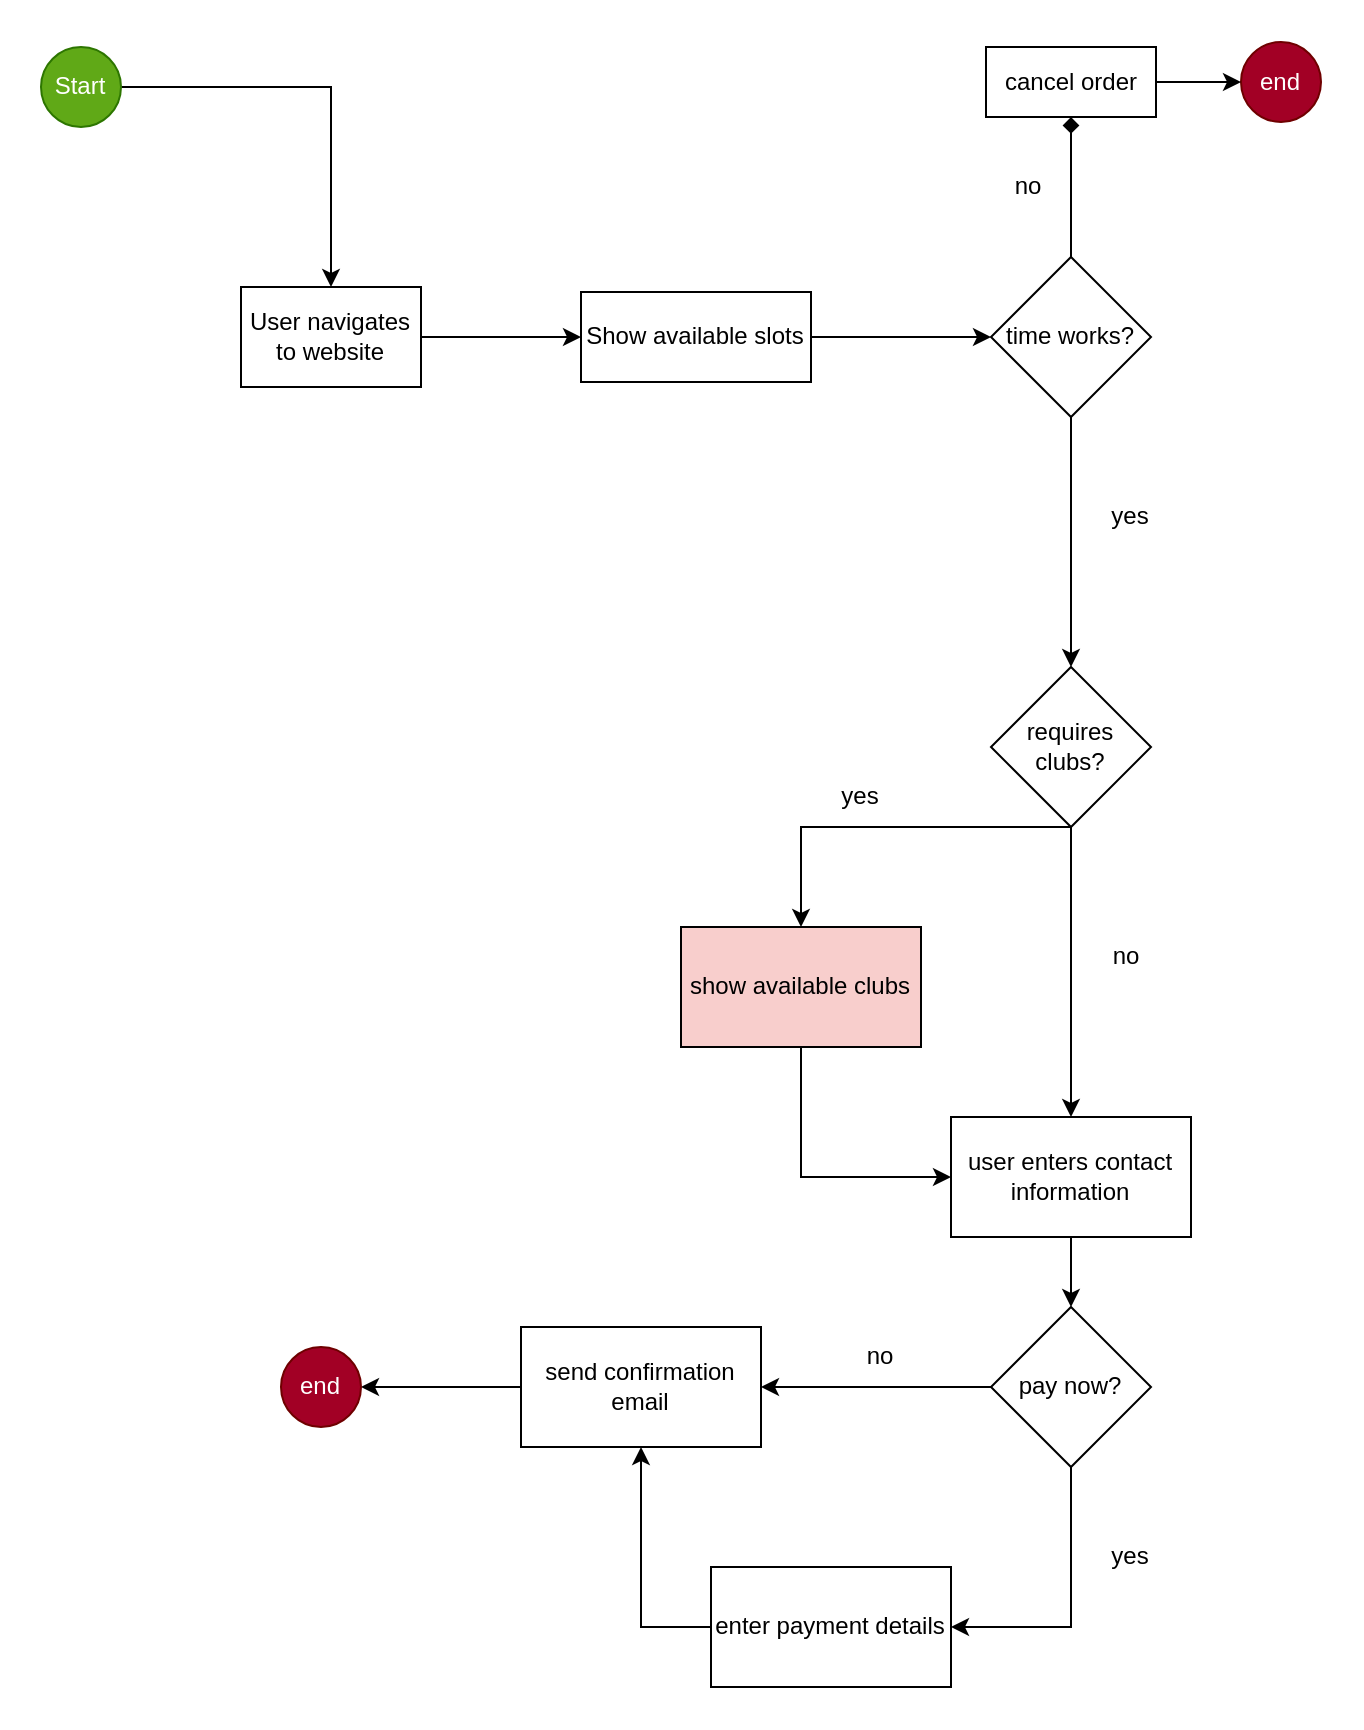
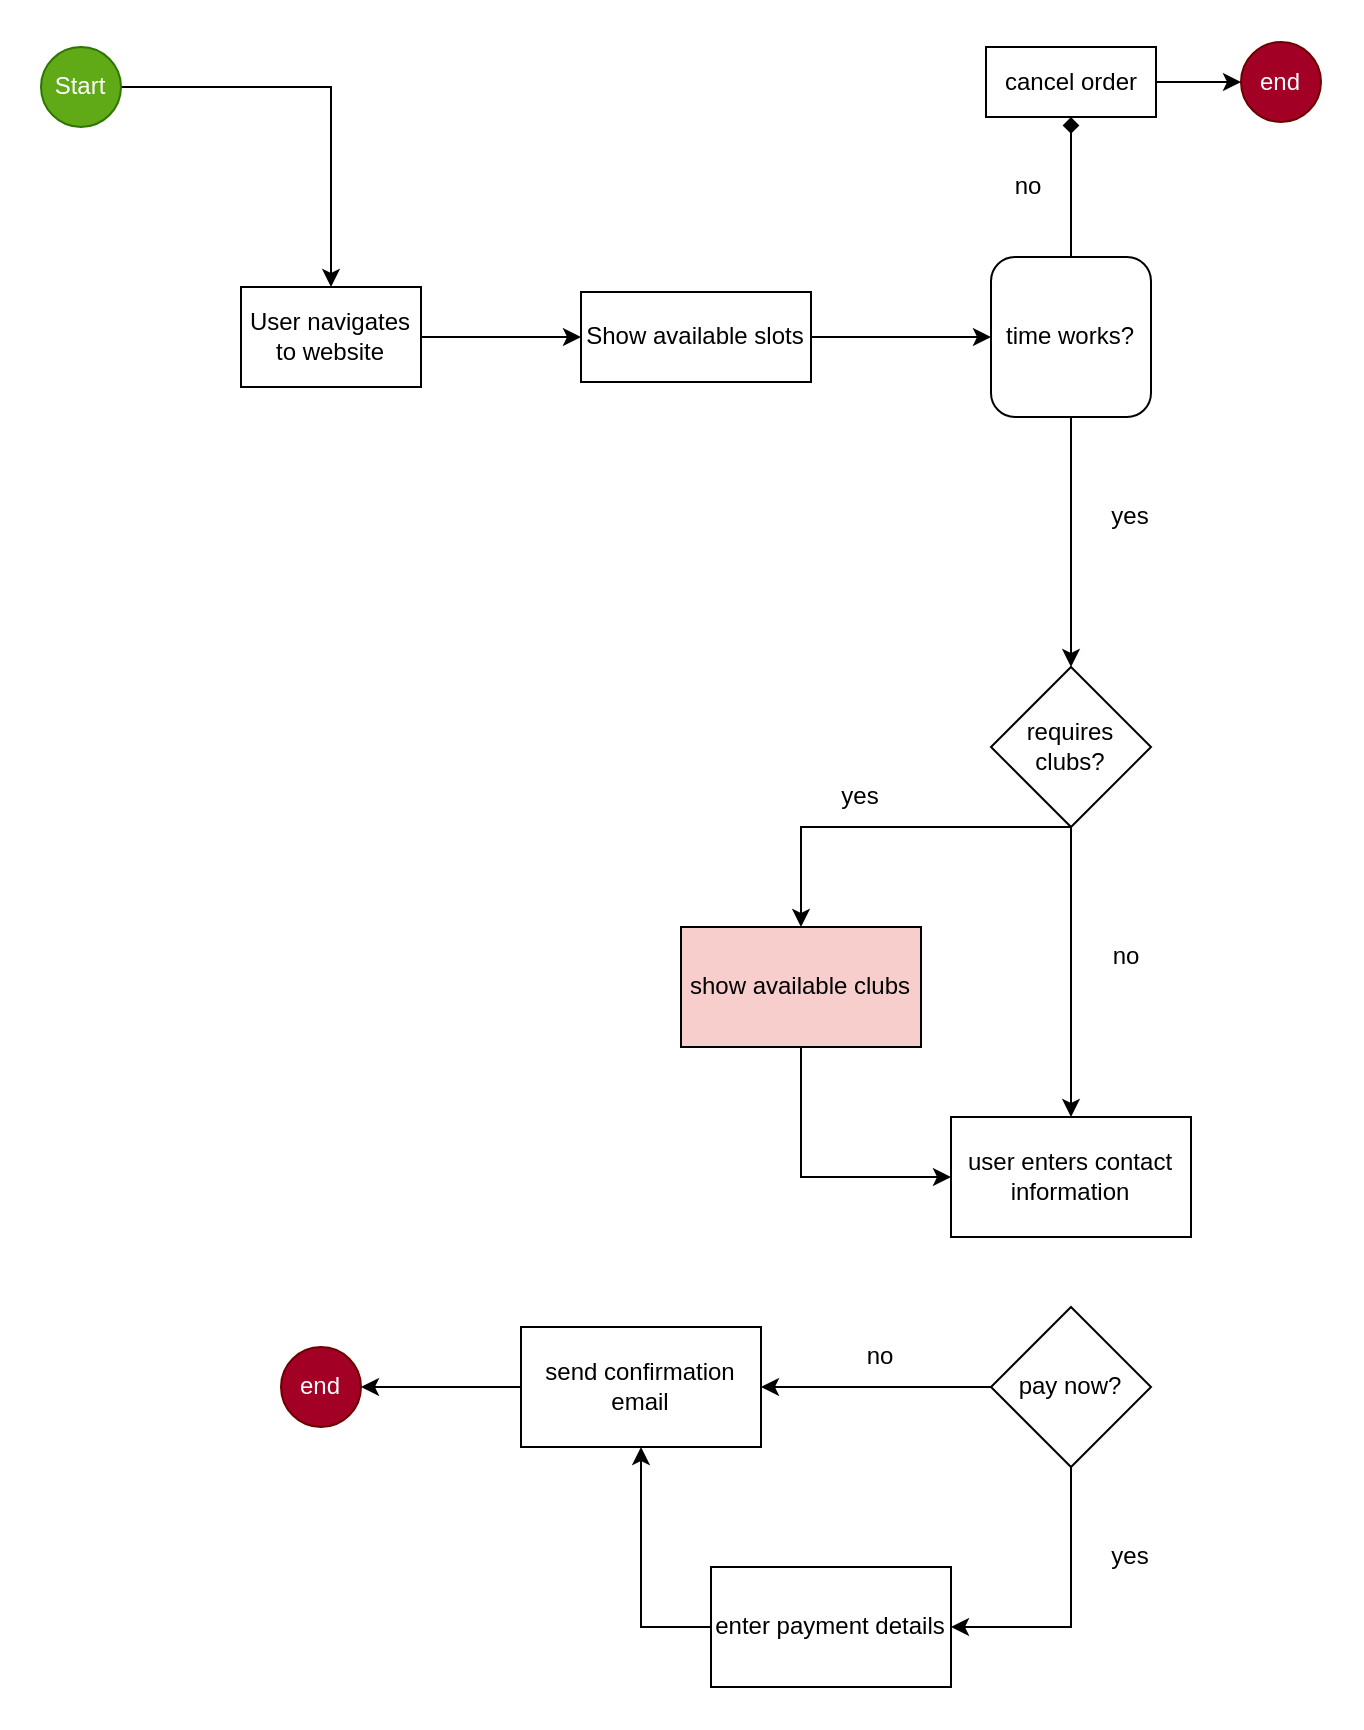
- <mxCell id="8" value="time works?" style="rhombus;whiteSpace=wrap;html=1;rounded=0;" parent="1" vertex="1"><mxGeometry x="495" y="128" width="80" height="80" as="geometry" /></mxCell>
+ <mxCell id="8" value="time works?" style="whiteSpace=wrap;html=1;rounded=1;" parent="1" vertex="1"><mxGeometry x="495" y="128" width="80" height="80" as="geometry" /></mxCell>
- <mxCell id="19" style="edgeStyle=orthogonalEdgeStyle;rounded=0;orthogonalLoop=1;jettySize=auto;html=1;exitX=0.5;exitY=1;exitDx=0;exitDy=0;" parent="1" source="20" target="23" edge="1"><mxGeometry relative="1" as="geometry" /></mxCell>
